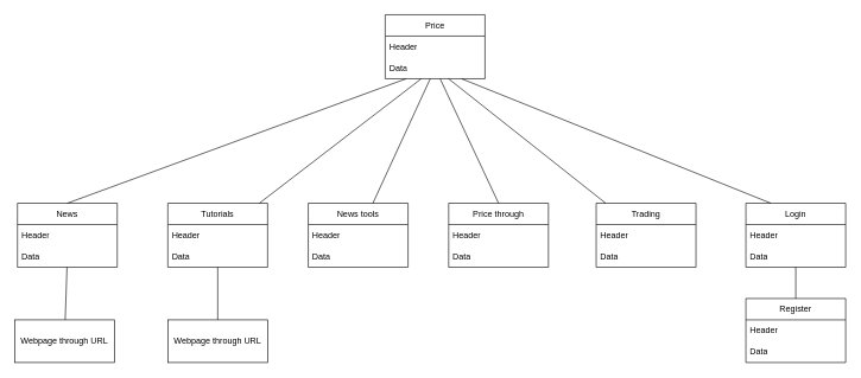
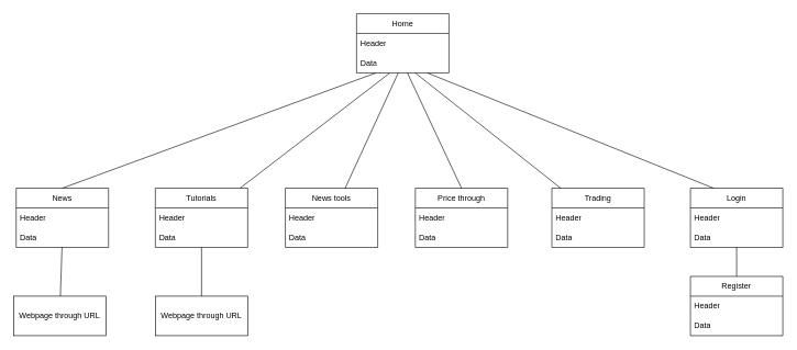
- <mxCell id="2" value="Price" style="swimlane;fontStyle=0;childLayout=stackLayout;horizontal=1;startSize=30;horizontalStack=0;resizeParent=1;resizeParentMax=0;resizeLast=0;collapsible=1;marginBottom=0;whiteSpace=wrap;html=1;" vertex="1" parent="1"><mxGeometry x="540" y="20" width="140" height="90" as="geometry" /></mxCell>
+ <mxCell id="2" value="Home" style="swimlane;fontStyle=0;childLayout=stackLayout;horizontal=1;startSize=30;horizontalStack=0;resizeParent=1;resizeParentMax=0;resizeLast=0;collapsible=1;marginBottom=0;whiteSpace=wrap;html=1;" vertex="1" parent="1"><mxGeometry x="540" y="20" width="140" height="90" as="geometry" /></mxCell>
